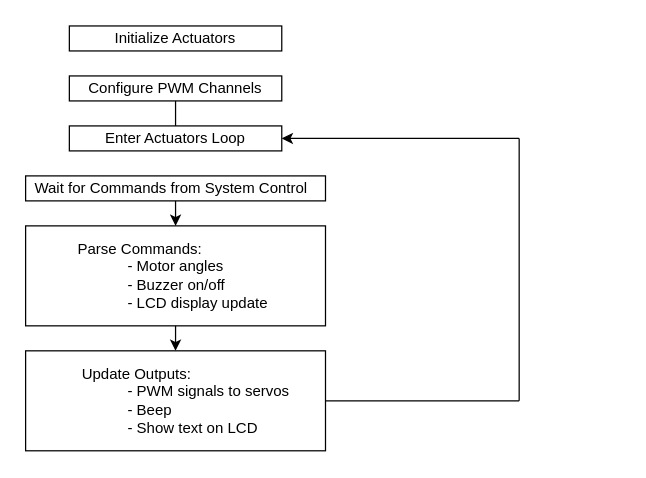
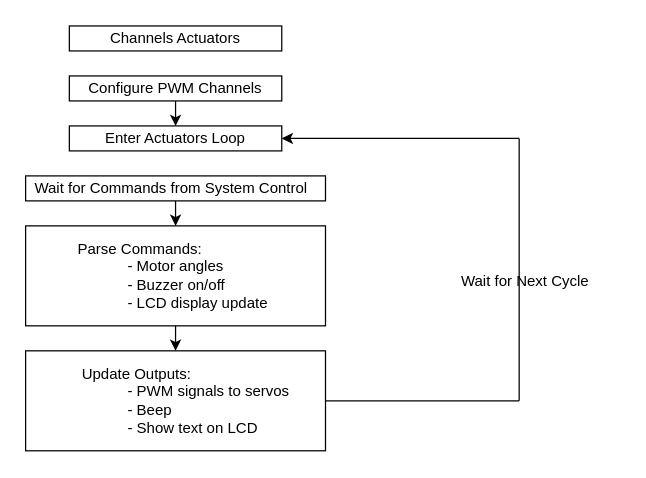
- <mxCell id="2" value="Initialize Actuators" style="rounded=0;whiteSpace=wrap;html=1;" vertex="1" parent="1"><mxGeometry x="55" y="20" width="170" height="20" as="geometry" /></mxCell>
+ <mxCell id="2" value="Channels Actuators" style="rounded=0;whiteSpace=wrap;html=1;" vertex="1" parent="1"><mxGeometry x="55" y="20" width="170" height="20" as="geometry" /></mxCell>
- <mxCell id="11" value="" style="endArrow=none;html=1;rounded=0;exitX=0.5;exitY=1;exitDx=0;exitDy=0;" edge="1" parent="1" source="6" target="7"><mxGeometry width="50" height="50" relative="1" as="geometry"><mxPoint x="135" y="150" as="sourcePoint" /><mxPoint x="185" y="100" as="targetPoint" /></mxGeometry></mxCell>
+ <mxCell id="11" value="" style="endArrow=classic;html=1;rounded=0;exitX=0.5;exitY=1;exitDx=0;exitDy=0;" edge="1" parent="1" source="6" target="7"><mxGeometry width="50" height="50" relative="1" as="geometry"><mxPoint x="135" y="150" as="sourcePoint" /><mxPoint x="185" y="100" as="targetPoint" /></mxGeometry></mxCell>
+ <mxCell id="14" value="Wait for Next Cycle" style="text;html=1;align=center;verticalAlign=middle;whiteSpace=wrap;rounded=0;" vertex="1" parent="1"><mxGeometry x="345" y="210" width="150" height="30" as="geometry" /></mxCell>
